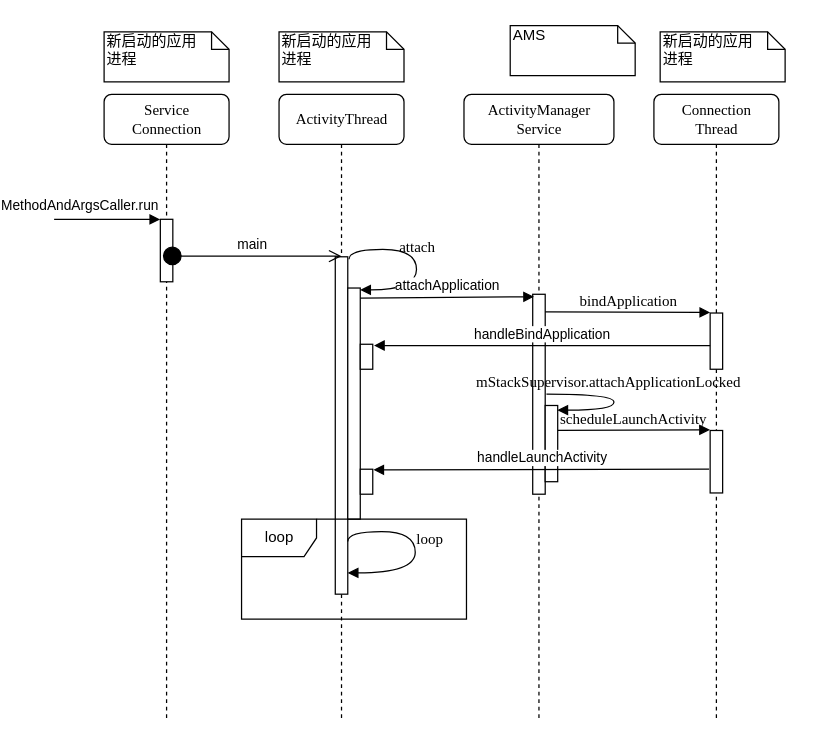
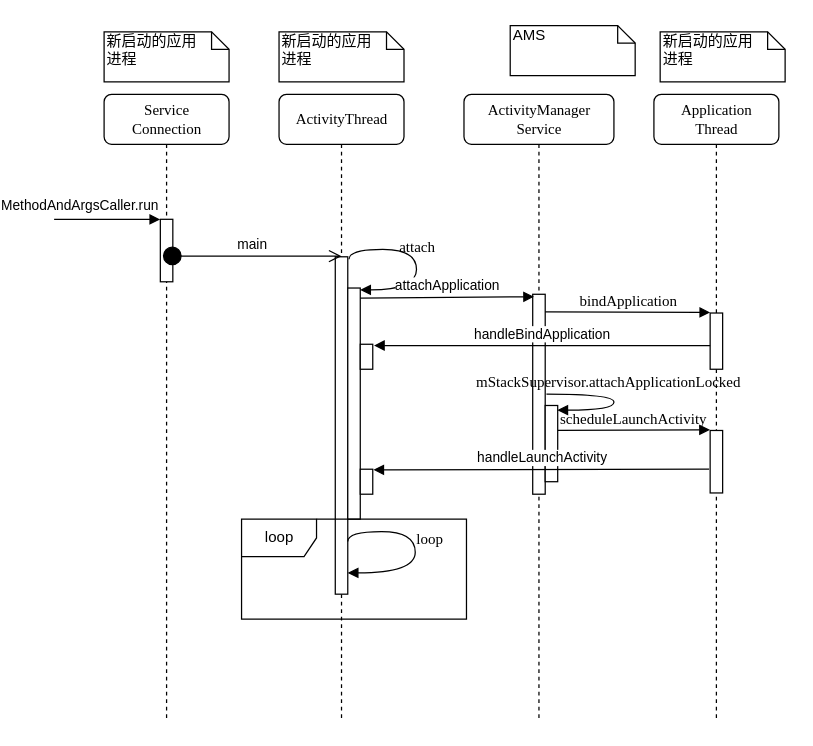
- <mxCell id="6" value="Connection&lt;br&gt;Thread" style="shape=umlLifeline;perimeter=lifelinePerimeter;whiteSpace=wrap;html=1;container=1;collapsible=0;recursiveResize=0;outlineConnect=0;rounded=1;shadow=0;comic=0;labelBackgroundColor=none;strokeColor=#000000;strokeWidth=1;fillColor=#FFFFFF;fontFamily=Verdana;fontSize=12;fontColor=#000000;align=center;" parent="1" vertex="1"><mxGeometry x="500.5" y="75" width="100" height="500" as="geometry" /></mxCell>
+ <mxCell id="6" value="Application&lt;br&gt;Thread" style="shape=umlLifeline;perimeter=lifelinePerimeter;whiteSpace=wrap;html=1;container=1;collapsible=0;recursiveResize=0;outlineConnect=0;rounded=1;shadow=0;comic=0;labelBackgroundColor=none;strokeColor=#000000;strokeWidth=1;fillColor=#FFFFFF;fontFamily=Verdana;fontSize=12;fontColor=#000000;align=center;" parent="1" vertex="1"><mxGeometry x="500.5" y="75" width="100" height="500" as="geometry" /></mxCell>
